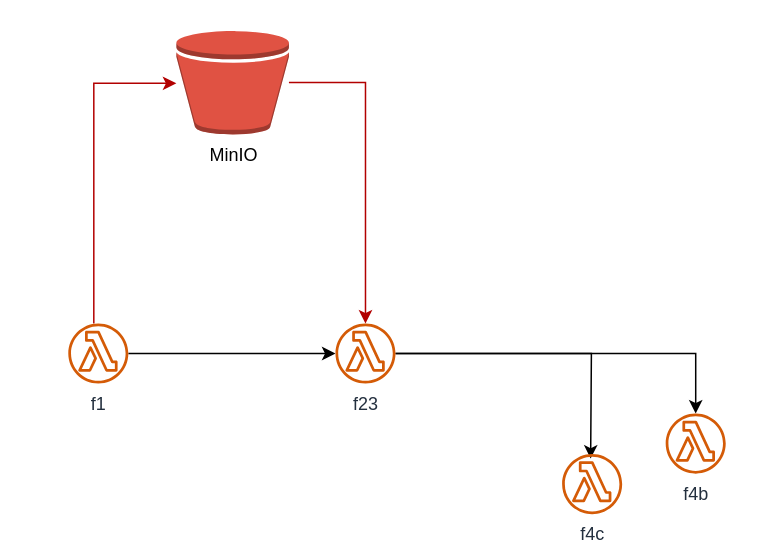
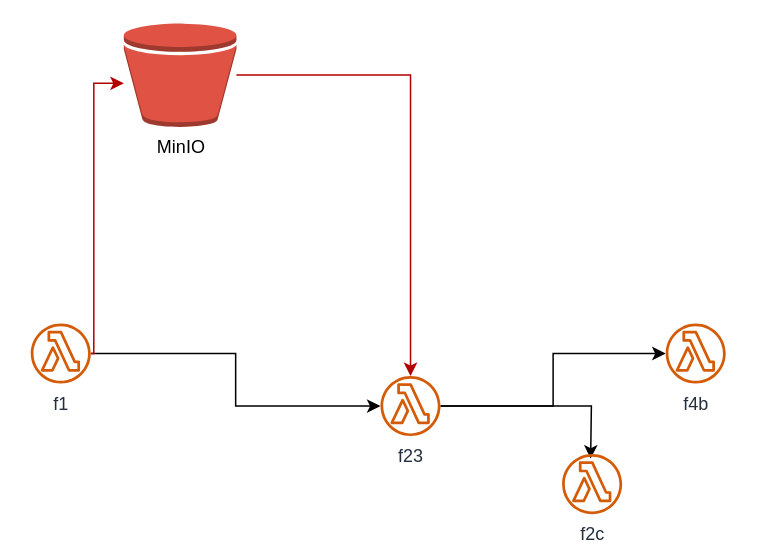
- <mxCell id="11" value="&lt;div&gt;MinIO&lt;/div&gt;&lt;div&gt;&lt;br&gt;&lt;/div&gt;" style="outlineConnect=0;dashed=0;verticalLabelPosition=bottom;verticalAlign=top;align=center;html=1;shape=mxgraph.aws3.bucket;fillColor=#E05243;gradientColor=none;" vertex="1" parent="1"><mxGeometry x="117" y="20" width="75" height="69" as="geometry" /></mxCell>
+ <mxCell id="11" value="&lt;div&gt;MinIO&lt;/div&gt;&lt;div&gt;&lt;br&gt;&lt;/div&gt;" style="outlineConnect=0;dashed=0;verticalLabelPosition=bottom;verticalAlign=top;align=center;html=1;shape=mxgraph.aws3.bucket;fillColor=#E05243;gradientColor=none;" vertex="1" parent="1"><mxGeometry x="82" y="15" width="75" height="69" as="geometry" /></mxCell>
- <mxCell id="4" value="&lt;div&gt;f1&lt;/div&gt;&lt;div&gt;&lt;br&gt;&lt;/div&gt;" style="sketch=0;outlineConnect=0;fontColor=#232F3E;gradientColor=none;fillColor=#D45B07;strokeColor=none;dashed=0;verticalLabelPosition=bottom;verticalAlign=top;align=center;html=1;fontSize=12;fontStyle=0;aspect=fixed;pointerEvents=1;shape=mxgraph.aws4.lambda_function;" vertex="1" parent="1"><mxGeometry x="45" y="215" width="40" height="40" as="geometry" /></mxCell>
+ <mxCell id="4" value="&lt;div&gt;f1&lt;/div&gt;&lt;div&gt;&lt;br&gt;&lt;/div&gt;" style="sketch=0;outlineConnect=0;fontColor=#232F3E;gradientColor=none;fillColor=#D45B07;strokeColor=none;dashed=0;verticalLabelPosition=bottom;verticalAlign=top;align=center;html=1;fontSize=12;fontStyle=0;aspect=fixed;pointerEvents=1;shape=mxgraph.aws4.lambda_function;" vertex="1" parent="1"><mxGeometry x="20" y="215" width="40" height="40" as="geometry" /></mxCell>
- <mxCell id="7" value="f23" style="sketch=0;outlineConnect=0;fontColor=#232F3E;gradientColor=none;fillColor=#D45B07;strokeColor=none;dashed=0;verticalLabelPosition=bottom;verticalAlign=top;align=center;html=1;fontSize=12;fontStyle=0;aspect=fixed;pointerEvents=1;shape=mxgraph.aws4.lambda_function;" vertex="1" parent="1"><mxGeometry x="223" y="215" width="40" height="40" as="geometry" /></mxCell>
+ <mxCell id="7" value="f23" style="sketch=0;outlineConnect=0;fontColor=#232F3E;gradientColor=none;fillColor=#D45B07;strokeColor=none;dashed=0;verticalLabelPosition=bottom;verticalAlign=top;align=center;html=1;fontSize=12;fontStyle=0;aspect=fixed;pointerEvents=1;shape=mxgraph.aws4.lambda_function;" vertex="1" parent="1"><mxGeometry x="253" y="250" width="40" height="40" as="geometry" /></mxCell>
- <mxCell id="8" value="f4b" style="sketch=0;outlineConnect=0;fontColor=#232F3E;gradientColor=none;fillColor=#D45B07;strokeColor=none;dashed=0;verticalLabelPosition=bottom;verticalAlign=top;align=center;html=1;fontSize=12;fontStyle=0;aspect=fixed;pointerEvents=1;shape=mxgraph.aws4.lambda_function;" vertex="1" parent="1"><mxGeometry x="443" y="275" width="40" height="40" as="geometry" /></mxCell>
+ <mxCell id="8" value="f4b" style="sketch=0;outlineConnect=0;fontColor=#232F3E;gradientColor=none;fillColor=#D45B07;strokeColor=none;dashed=0;verticalLabelPosition=bottom;verticalAlign=top;align=center;html=1;fontSize=12;fontStyle=0;aspect=fixed;pointerEvents=1;shape=mxgraph.aws4.lambda_function;" vertex="1" parent="1"><mxGeometry x="443" y="215" width="40" height="40" as="geometry" /></mxCell>
- <mxCell id="9" value="f4c" style="sketch=0;outlineConnect=0;fontColor=#232F3E;gradientColor=none;fillColor=#D45B07;strokeColor=none;dashed=0;verticalLabelPosition=bottom;verticalAlign=top;align=center;html=1;fontSize=12;fontStyle=0;aspect=fixed;pointerEvents=1;shape=mxgraph.aws4.lambda_function;" vertex="1" parent="1"><mxGeometry x="374" y="302" width="40" height="40" as="geometry" /></mxCell>
+ <mxCell id="9" value="f2c" style="sketch=0;outlineConnect=0;fontColor=#232F3E;gradientColor=none;fillColor=#D45B07;strokeColor=none;dashed=0;verticalLabelPosition=bottom;verticalAlign=top;align=center;html=1;fontSize=12;fontStyle=0;aspect=fixed;pointerEvents=1;shape=mxgraph.aws4.lambda_function;" vertex="1" parent="1"><mxGeometry x="374" y="302" width="40" height="40" as="geometry" /></mxCell>
